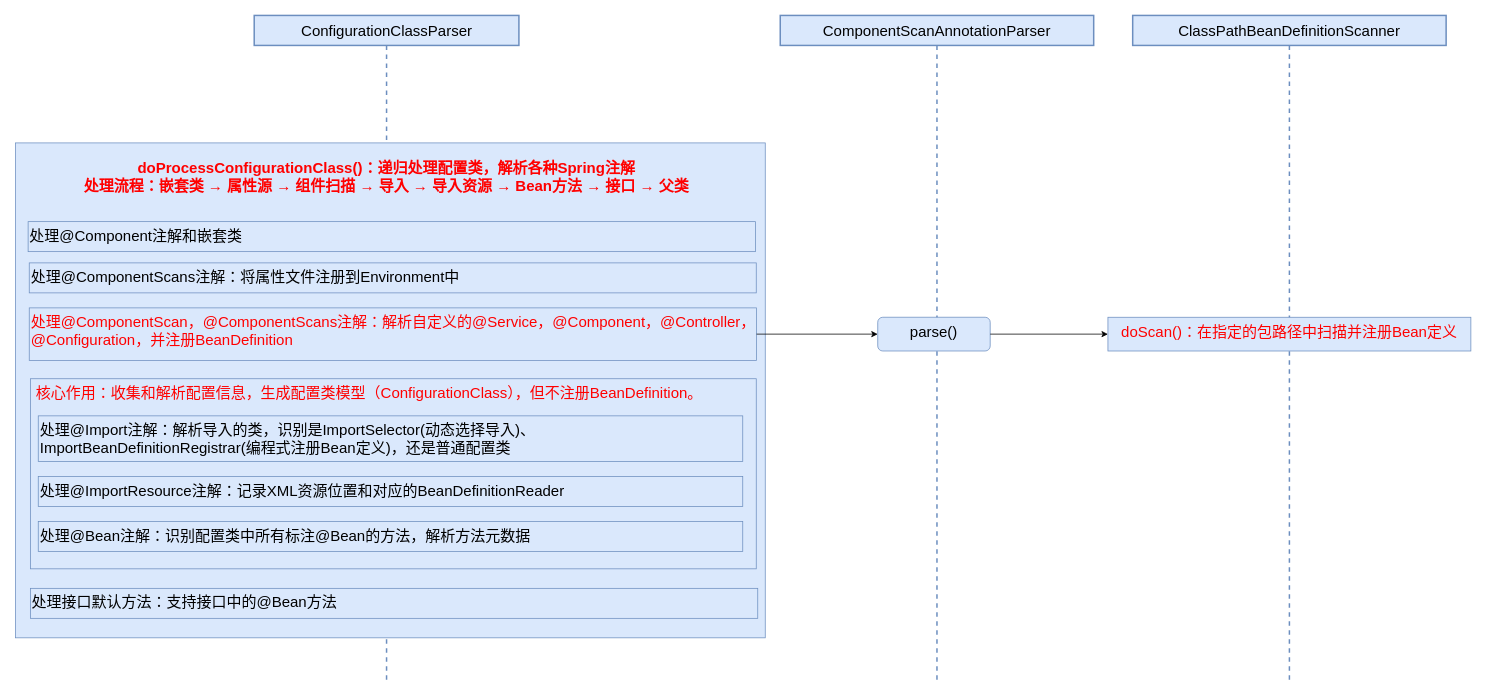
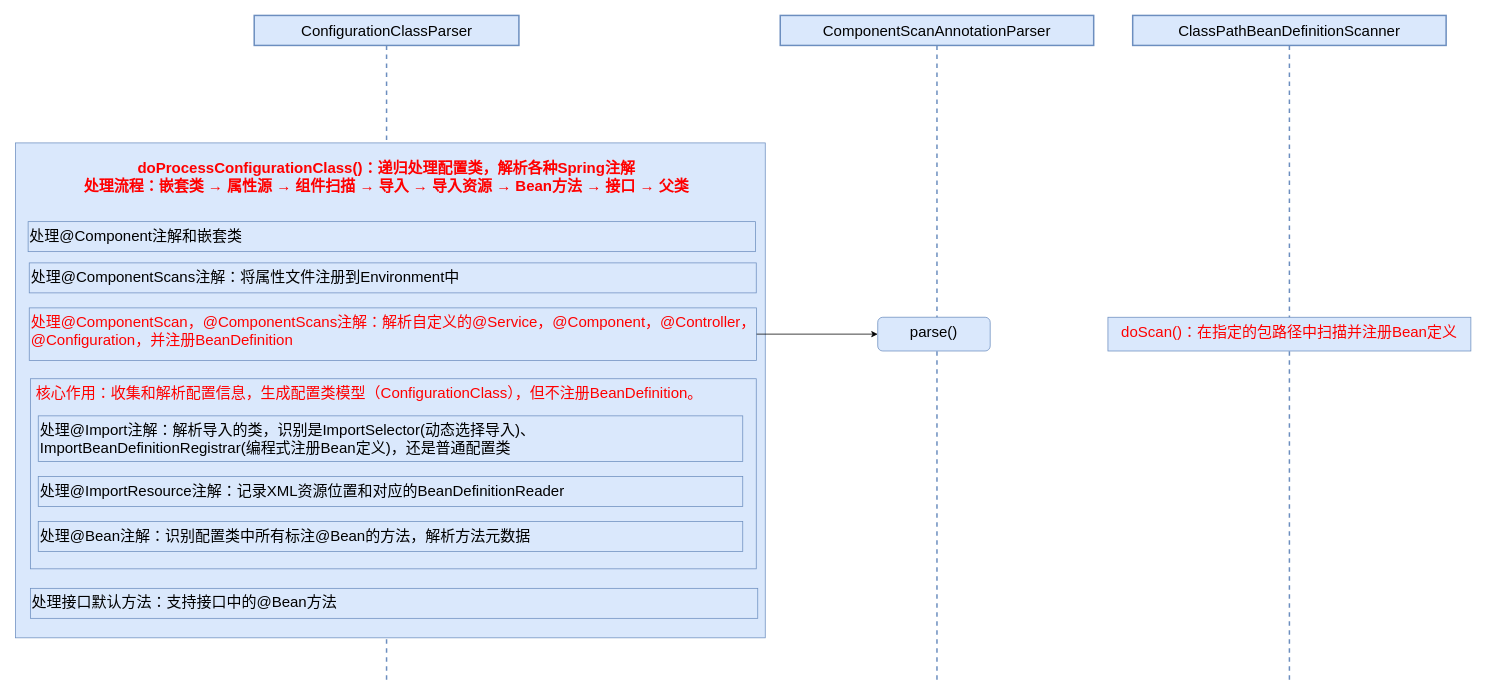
- <mxCell id="19" value="" style="endArrow=classic;html=1;rounded=0;exitX=1;exitY=0.5;exitDx=0;exitDy=0;entryX=0;entryY=0.5;entryDx=0;entryDy=0;" parent="1" source="9" target="18" edge="1"><mxGeometry width="50" height="50" relative="1" as="geometry"><mxPoint x="1390" y="430" as="sourcePoint" /><mxPoint x="1440" y="380" as="targetPoint" /></mxGeometry></mxCell>
